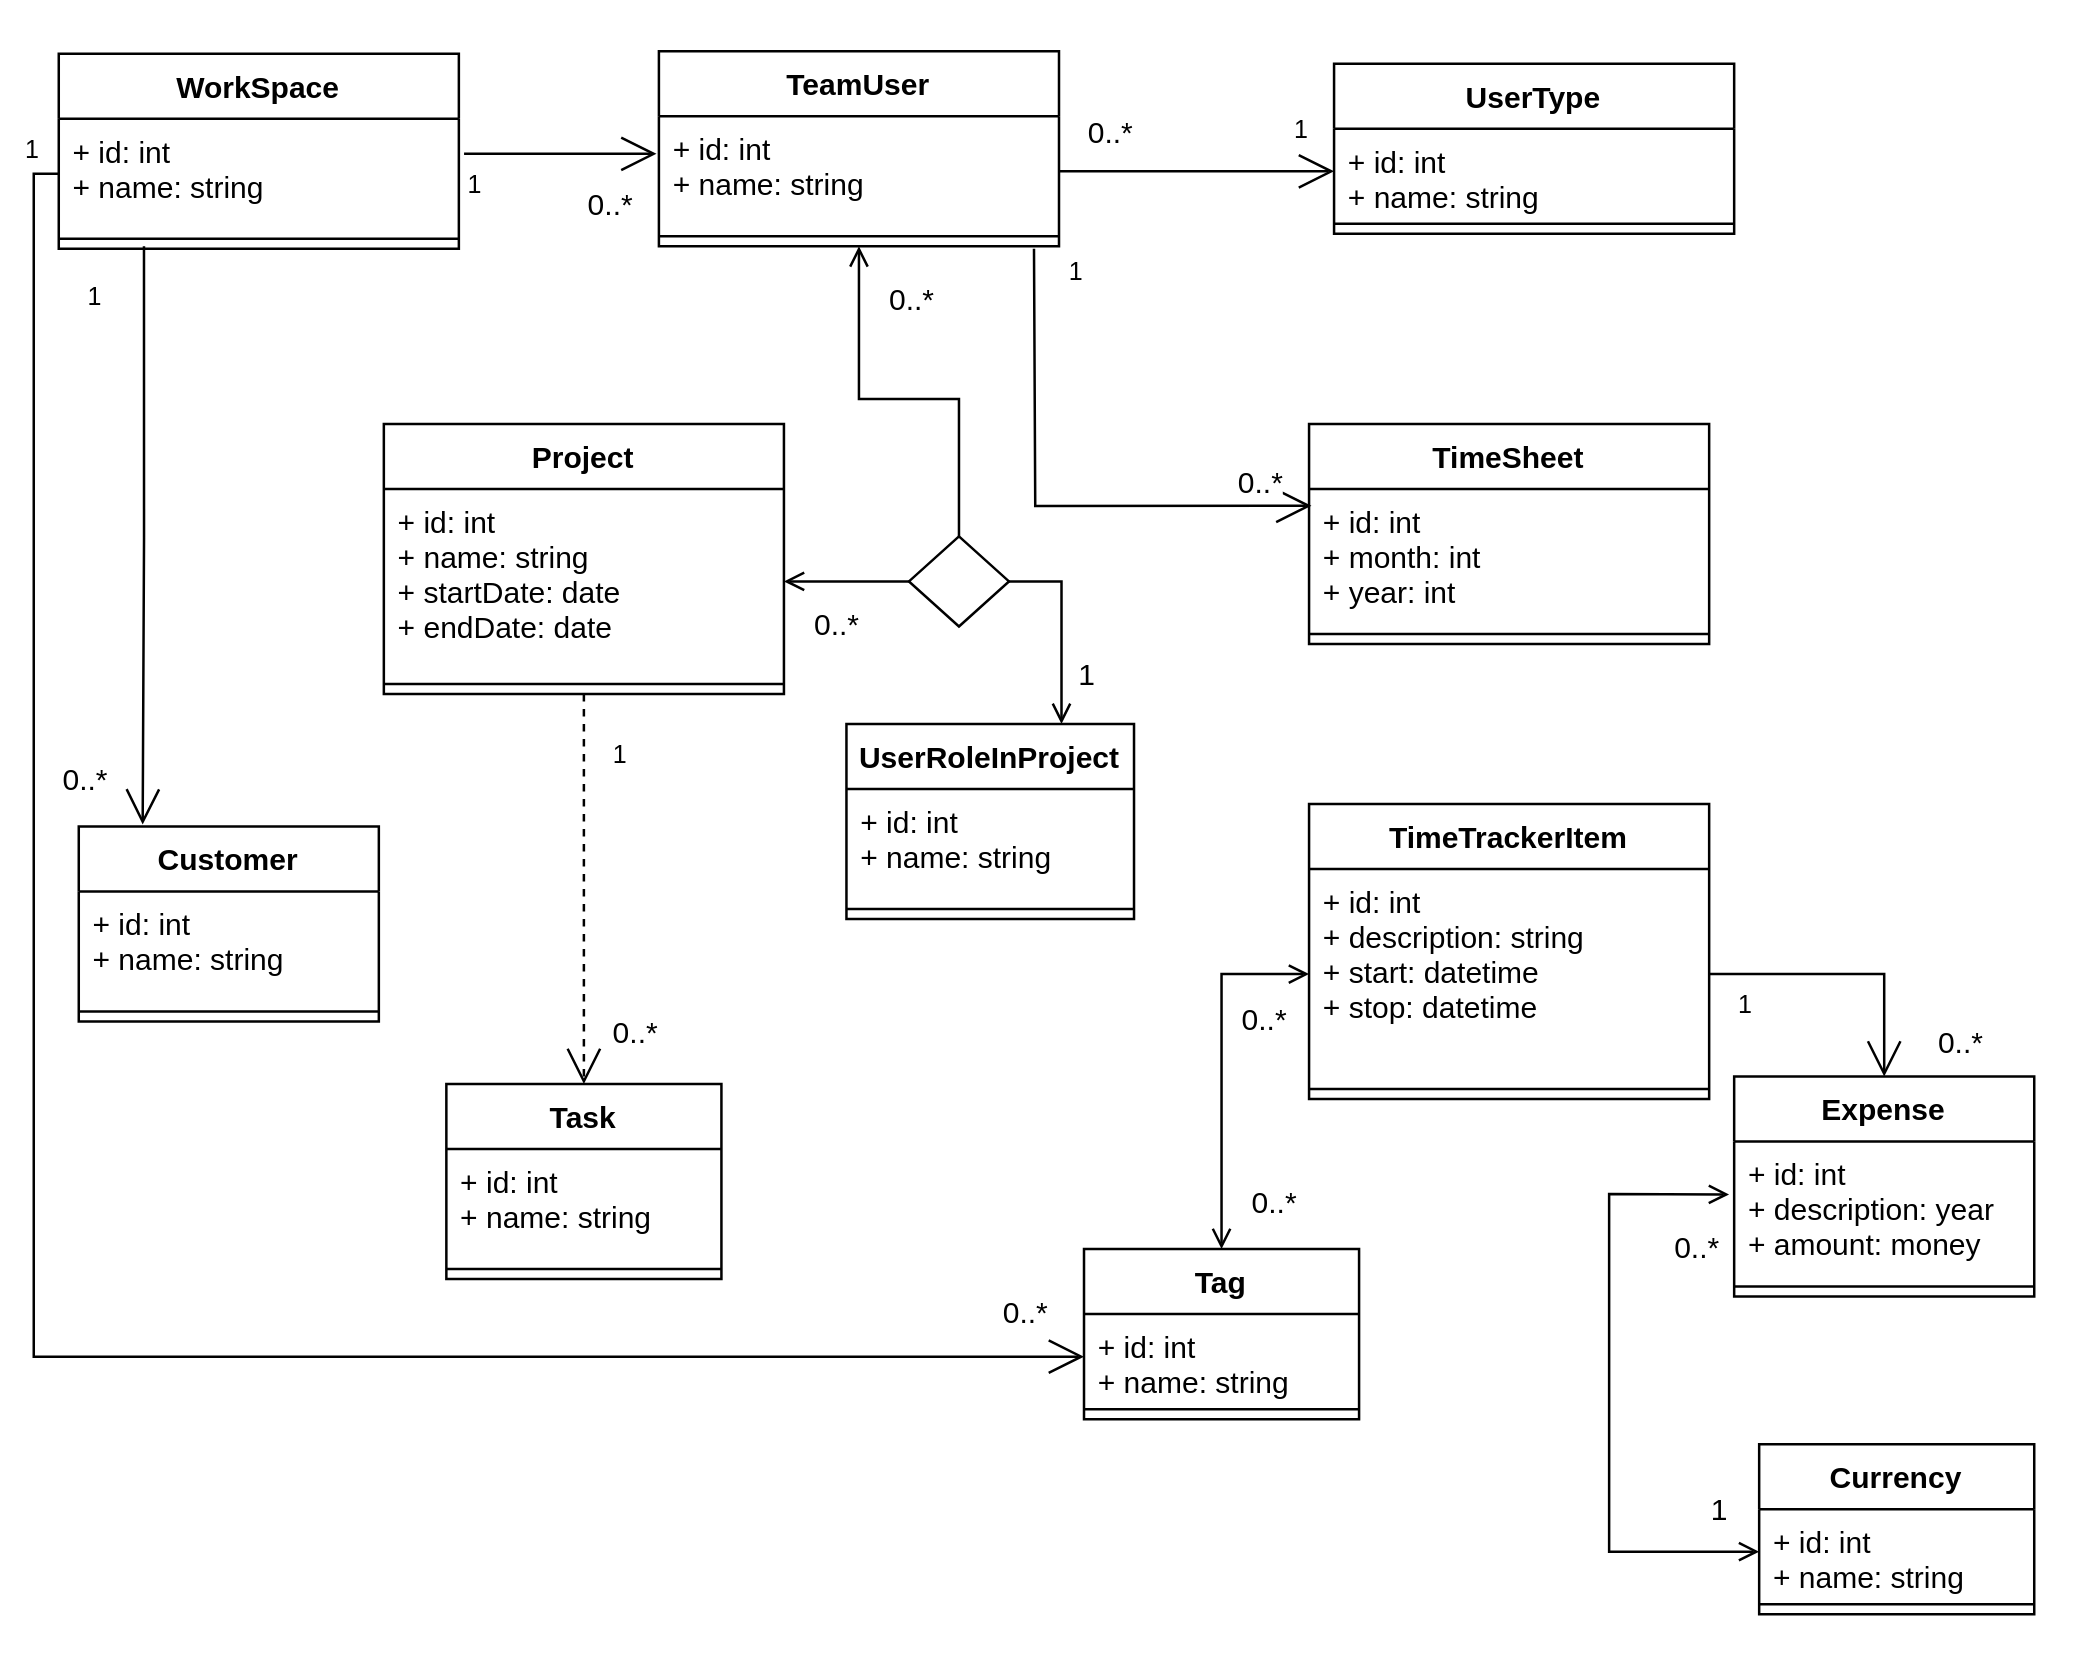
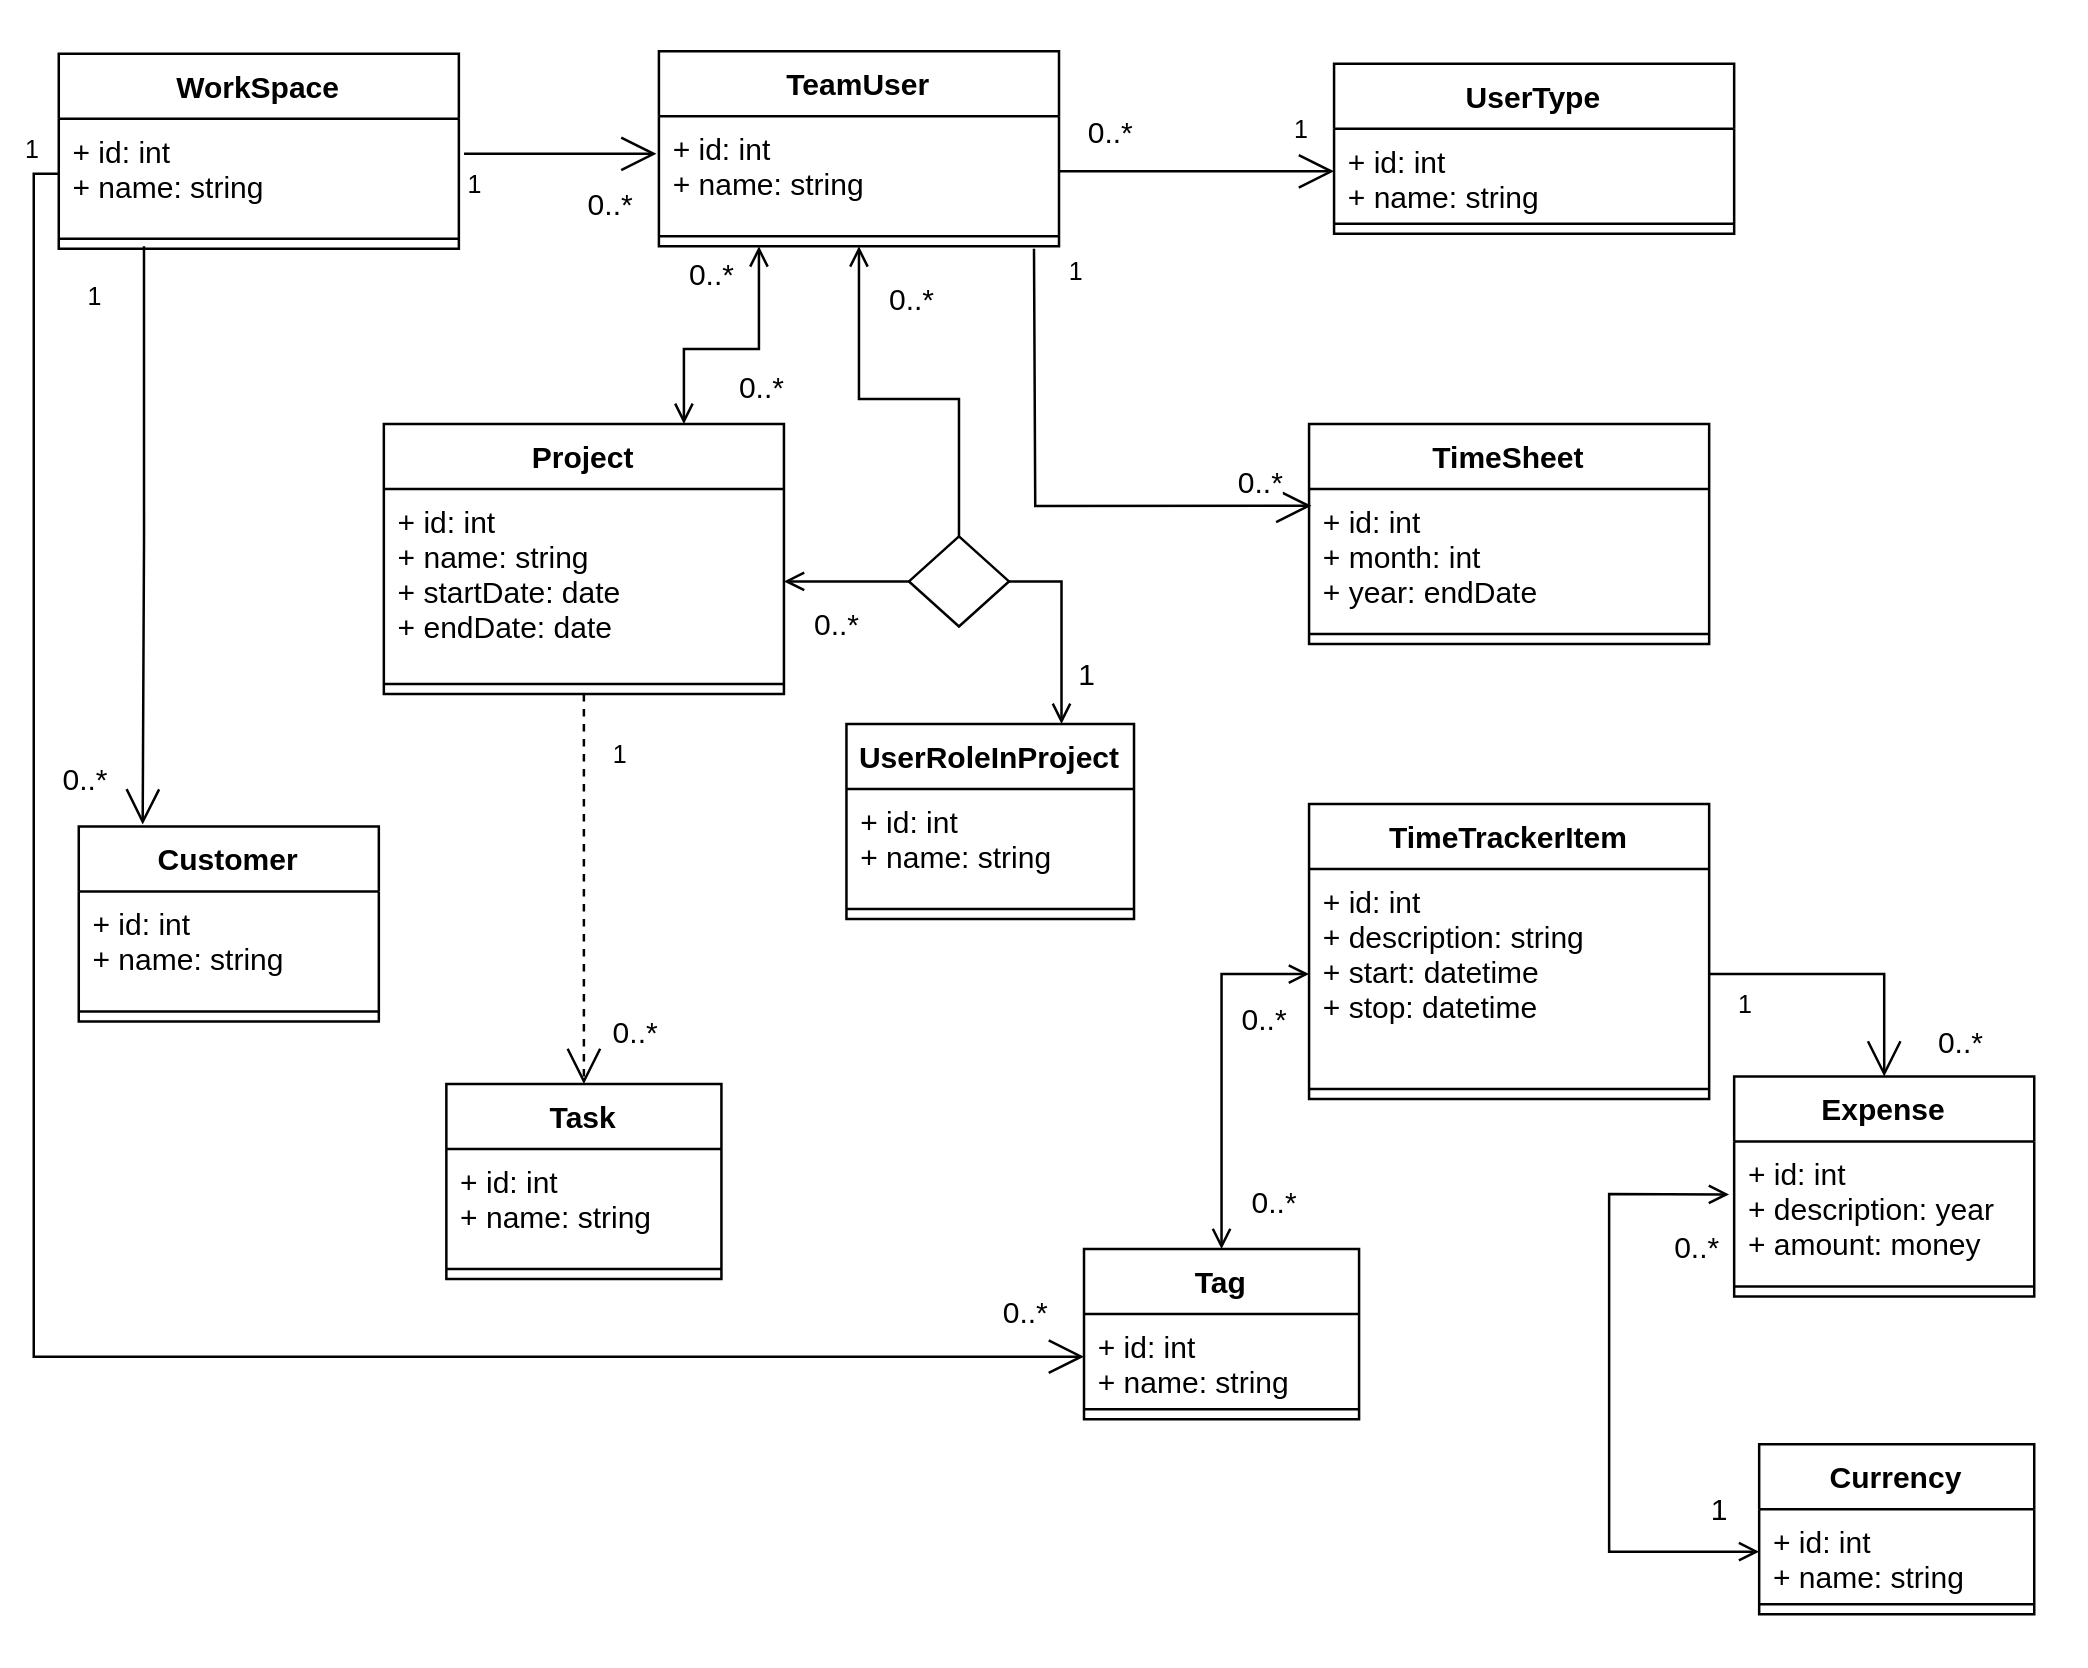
+ <mxCell id="20" value="" style="endArrow=open;startArrow=open;endFill=0;startFill=0;html=1;exitX=0.75;exitY=0;exitDx=0;exitDy=0;entryX=0.25;entryY=1;entryDx=0;entryDy=0;rounded=0;" parent="1" source="17" target="11" edge="1"><mxGeometry width="160" relative="1" as="geometry"><mxPoint x="290" y="279" as="sourcePoint" /><mxPoint x="450" y="279" as="targetPoint" /><Array as="points"><mxPoint x="270" y="139" /><mxPoint x="300" y="139" /></Array></mxGeometry></mxCell>
+ <mxCell id="21" value="0..*" style="text;html=1;resizable=0;points=[];align=center;verticalAlign=middle;labelBackgroundColor=#ffffff;" parent="20" vertex="1" connectable="0"><mxGeometry x="0.886" y="1" relative="1" as="geometry"><mxPoint x="-19" y="5" as="offset" /></mxGeometry></mxCell>
+ <mxCell id="22" value="0..*" style="text;html=1;resizable=0;points=[];align=center;verticalAlign=middle;labelBackgroundColor=#ffffff;" parent="20" vertex="1" connectable="0"><mxGeometry x="-0.892" relative="1" as="geometry"><mxPoint x="30" y="-10" as="offset" /></mxGeometry></mxCell>
- <mxCell id="36" value="+ id: int&#10;+ month: int&#10;+ year: int&#10;" style="text;strokeColor=none;fillColor=none;align=left;verticalAlign=top;spacingLeft=4;spacingRight=4;overflow=hidden;rotatable=0;points=[[0,0.5],[1,0.5]];portConstraint=eastwest;" parent="35" vertex="1"><mxGeometry y="26" width="160" height="54" as="geometry" /></mxCell>
+ <mxCell id="36" value="+ id: int&#10;+ month: int&#10;+ year: endDate&#10;" style="text;strokeColor=none;fillColor=none;align=left;verticalAlign=top;spacingLeft=4;spacingRight=4;overflow=hidden;rotatable=0;points=[[0,0.5],[1,0.5]];portConstraint=eastwest;" parent="35" vertex="1"><mxGeometry y="26" width="160" height="54" as="geometry" /></mxCell>
